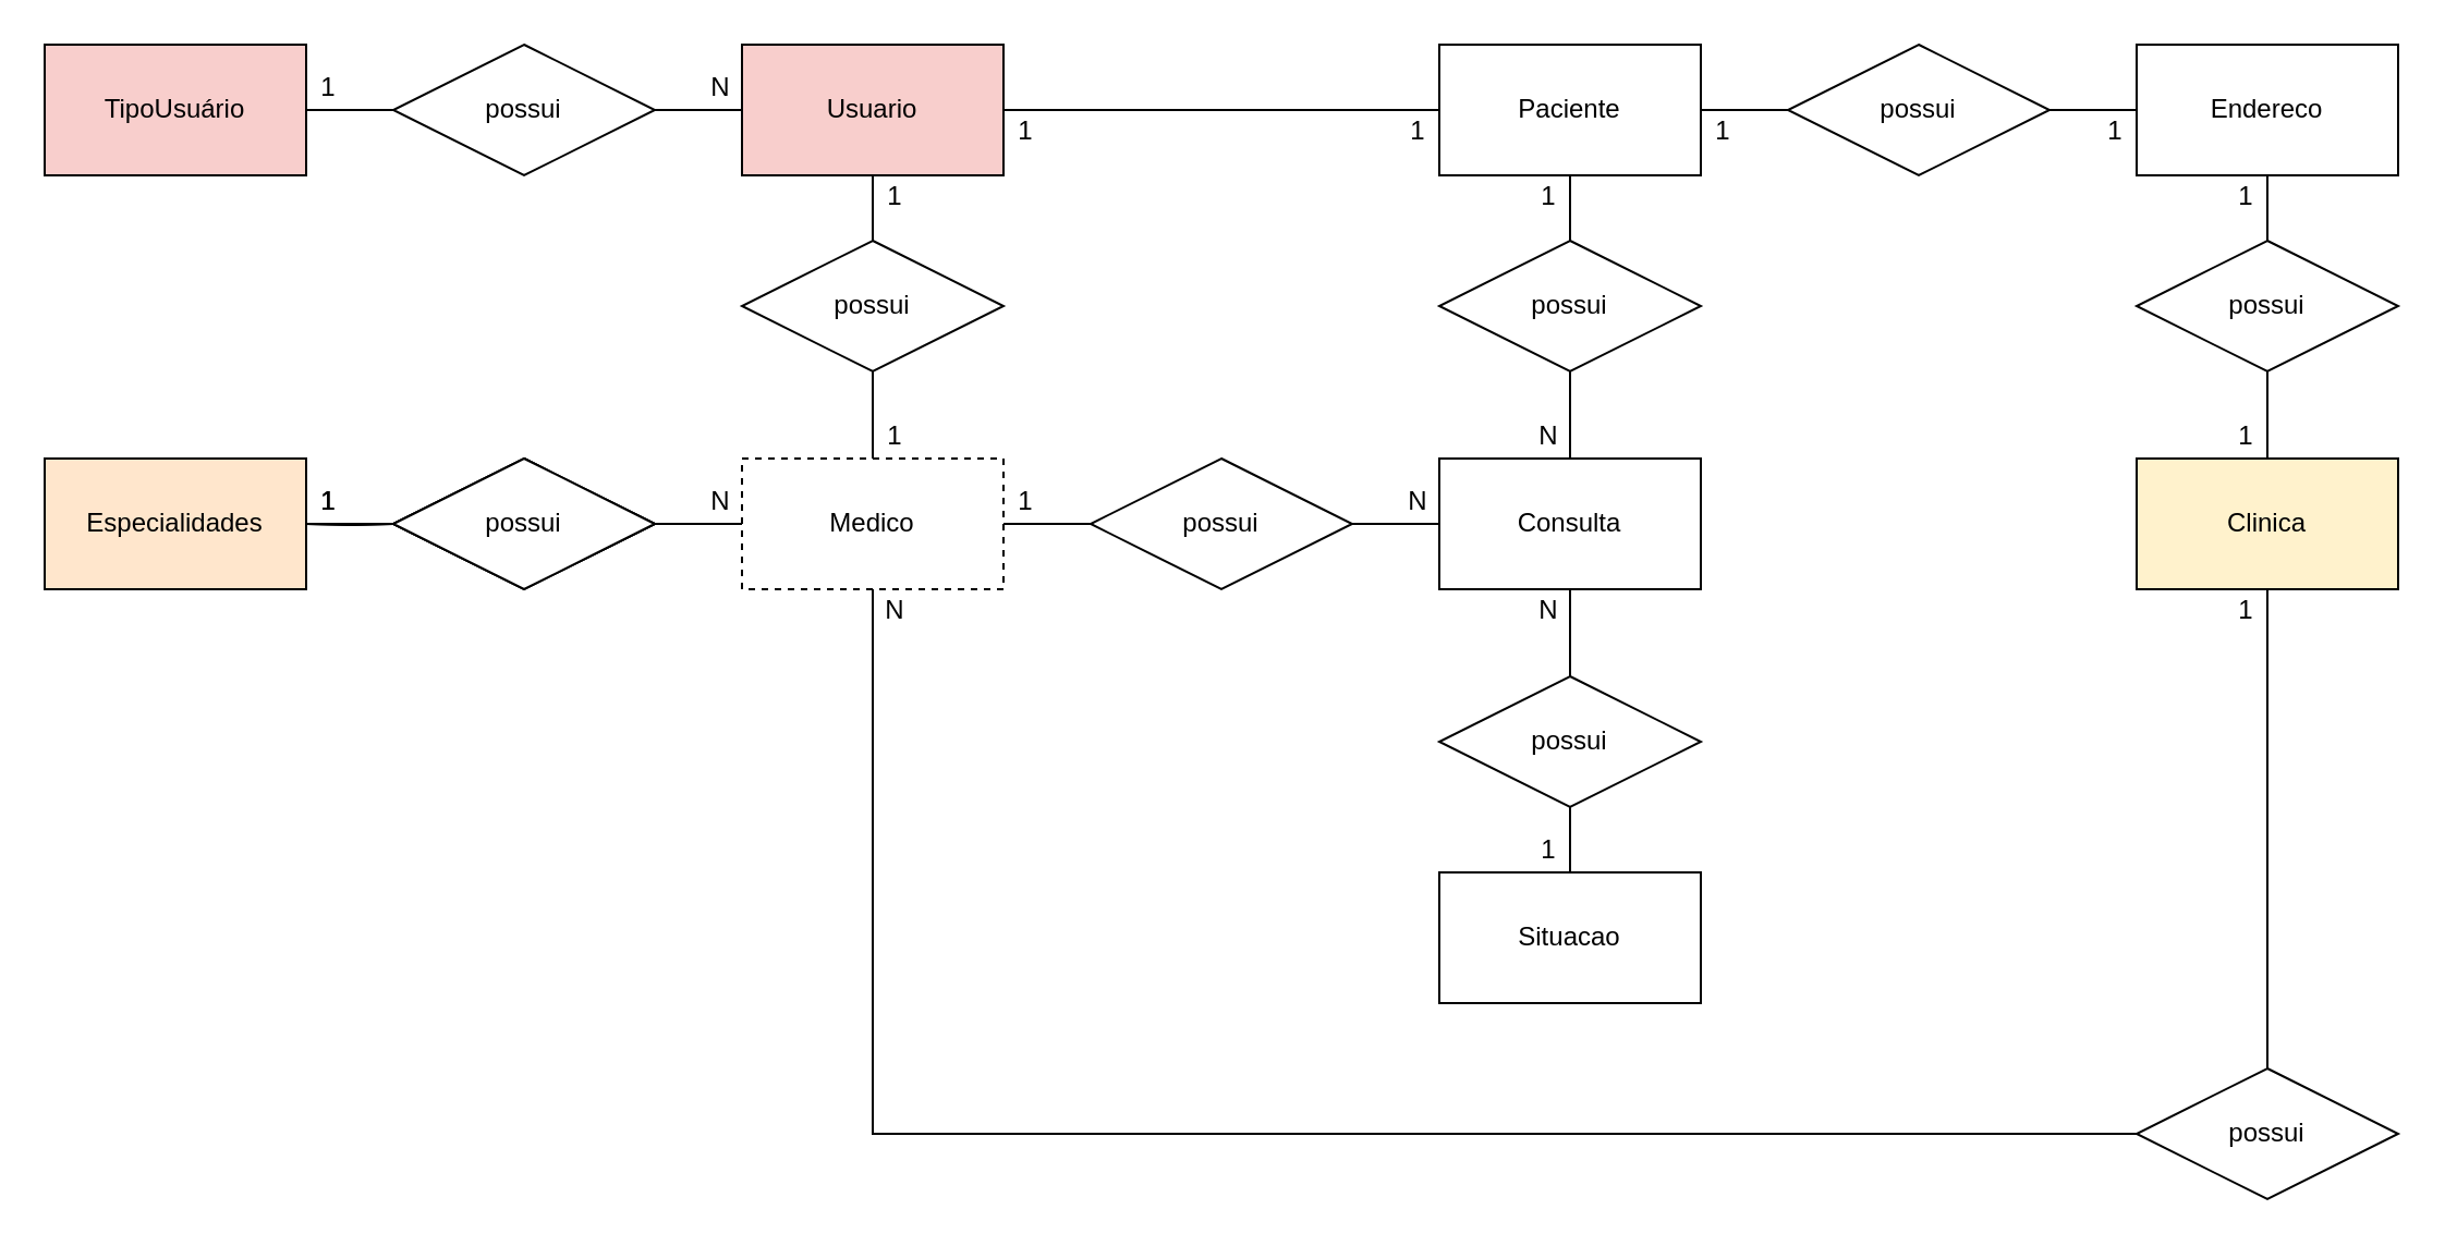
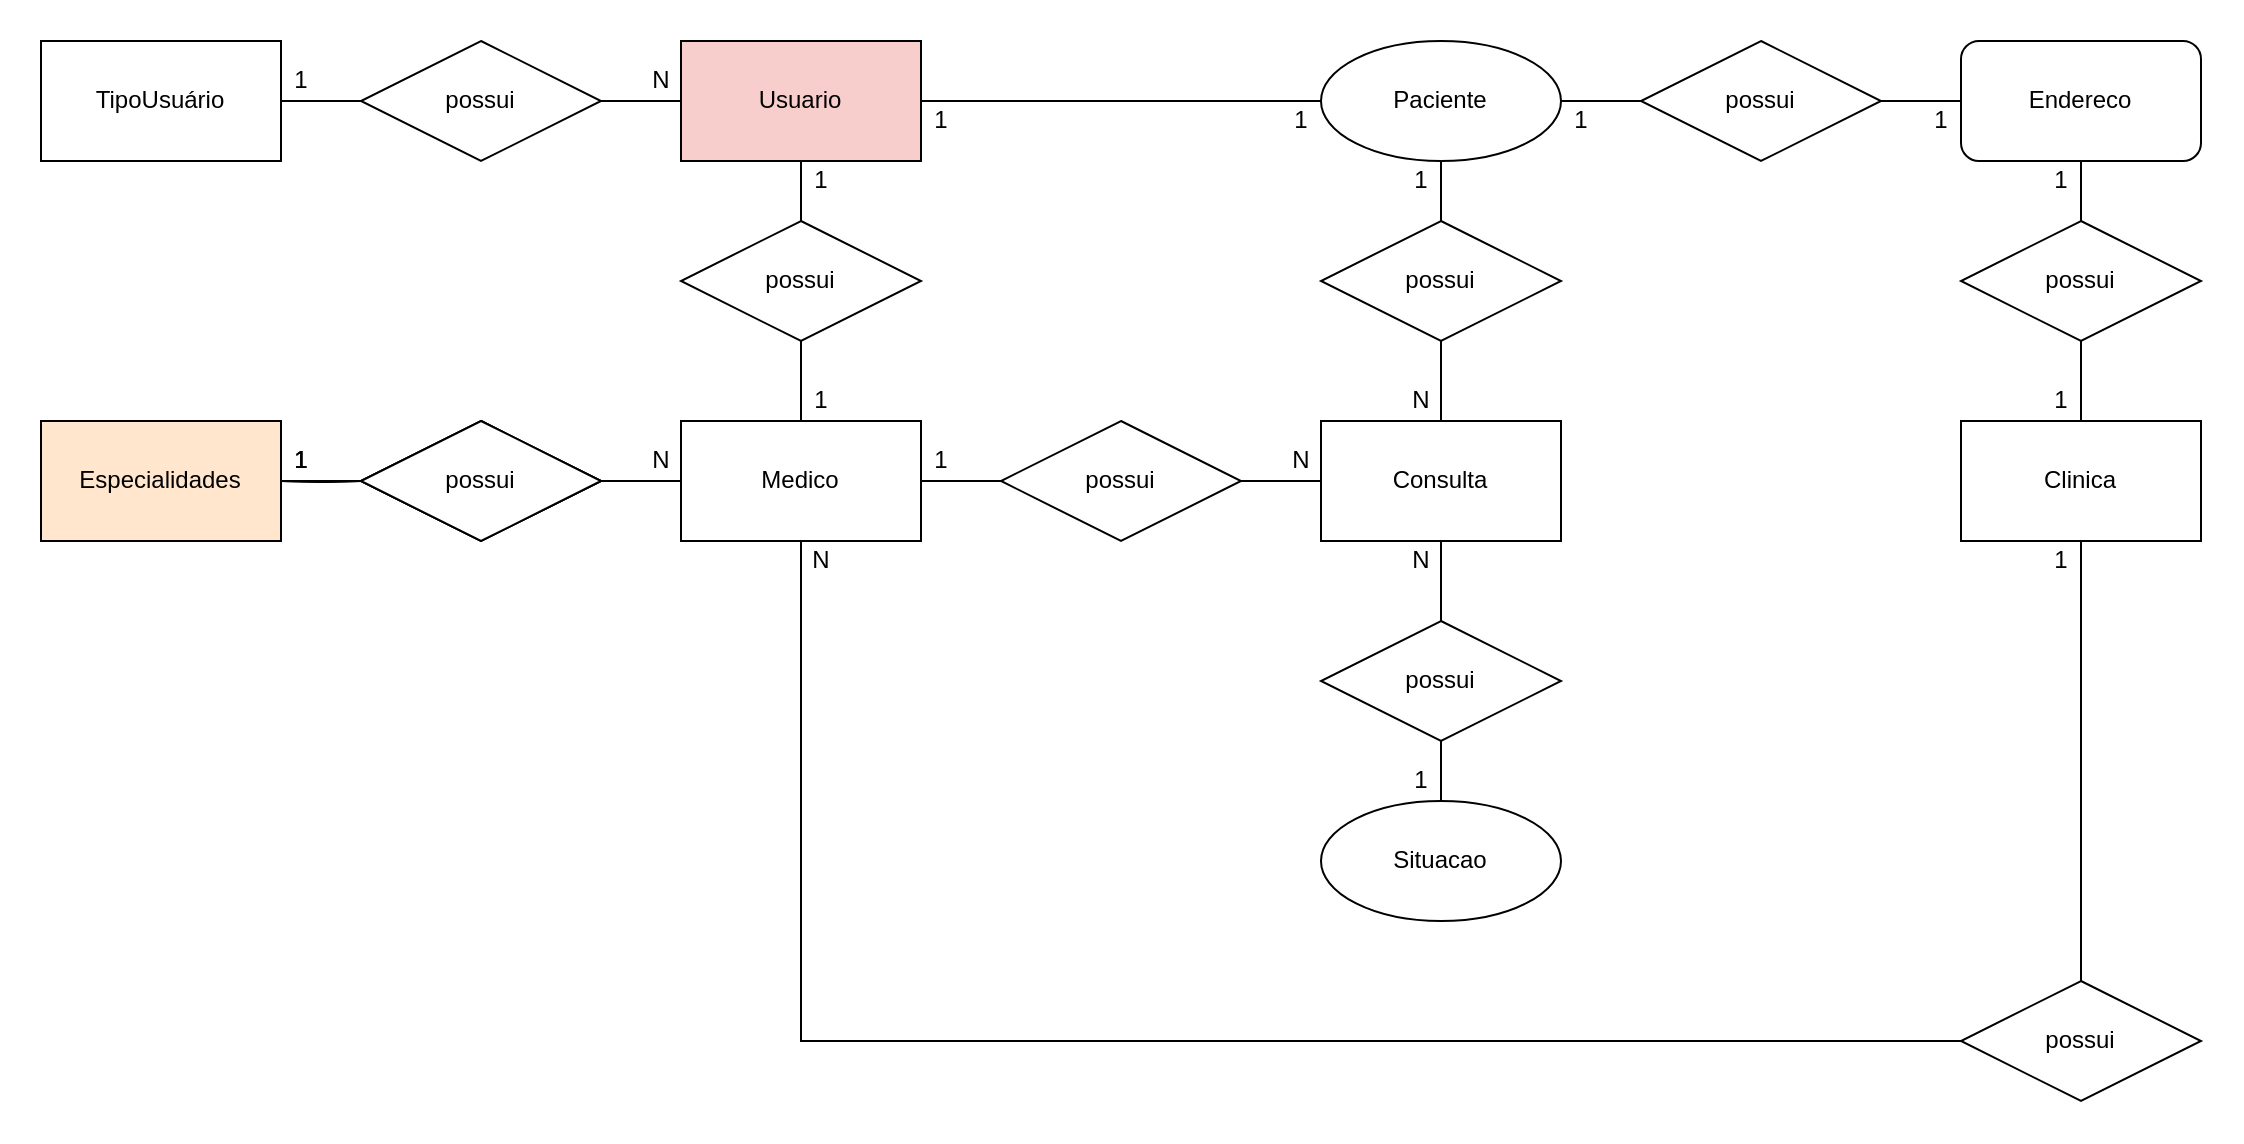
- <mxCell id="3" value="TipoUsuário" style="rounded=0;whiteSpace=wrap;html=1;fillColor=#f8cecc;" parent="1" vertex="1"><mxGeometry x="20" y="20" width="120" height="60" as="geometry" /></mxCell>
+ <mxCell id="3" value="TipoUsuário" style="rounded=0;whiteSpace=wrap;html=1;" parent="1" vertex="1"><mxGeometry x="20" y="20" width="120" height="60" as="geometry" /></mxCell>
- <mxCell id="21" value="Paciente" style="rounded=0;whiteSpace=wrap;html=1;" parent="1" vertex="1"><mxGeometry x="660" y="20" width="120" height="60" as="geometry" /></mxCell>
+ <mxCell id="21" value="Paciente" style="ellipse;whiteSpace=wrap;html=1;" parent="1" vertex="1"><mxGeometry x="660" y="20" width="120" height="60" as="geometry" /></mxCell>
- <mxCell id="41" value="Endereco" style="rounded=0;whiteSpace=wrap;html=1;" parent="1" vertex="1"><mxGeometry x="980" y="20" width="120" height="60" as="geometry" /></mxCell>
+ <mxCell id="41" value="Endereco" style="whiteSpace=wrap;html=1;rounded=1;" parent="1" vertex="1"><mxGeometry x="980" y="20" width="120" height="60" as="geometry" /></mxCell>
- <mxCell id="14" value="Medico" style="rounded=0;whiteSpace=wrap;html=1;dashed=1;" parent="1" vertex="1"><mxGeometry x="340" y="210" width="120" height="60" as="geometry" /></mxCell>
+ <mxCell id="14" value="Medico" style="rounded=0;whiteSpace=wrap;html=1;" parent="1" vertex="1"><mxGeometry x="340" y="210" width="120" height="60" as="geometry" /></mxCell>
- <mxCell id="43" value="Clinica" style="rounded=0;whiteSpace=wrap;html=1;fillColor=#fff2cc;" parent="1" vertex="1"><mxGeometry x="980" y="210" width="120" height="60" as="geometry" /></mxCell>
+ <mxCell id="43" value="Clinica" style="rounded=0;whiteSpace=wrap;html=1;" parent="1" vertex="1"><mxGeometry x="980" y="210" width="120" height="60" as="geometry" /></mxCell>
- <mxCell id="48" value="Situacao" style="rounded=0;whiteSpace=wrap;html=1;" parent="1" vertex="1"><mxGeometry x="660" y="400" width="120" height="60" as="geometry" /></mxCell>
+ <mxCell id="48" value="Situacao" style="ellipse;whiteSpace=wrap;html=1;" parent="1" vertex="1"><mxGeometry x="660" y="400" width="120" height="60" as="geometry" /></mxCell>
